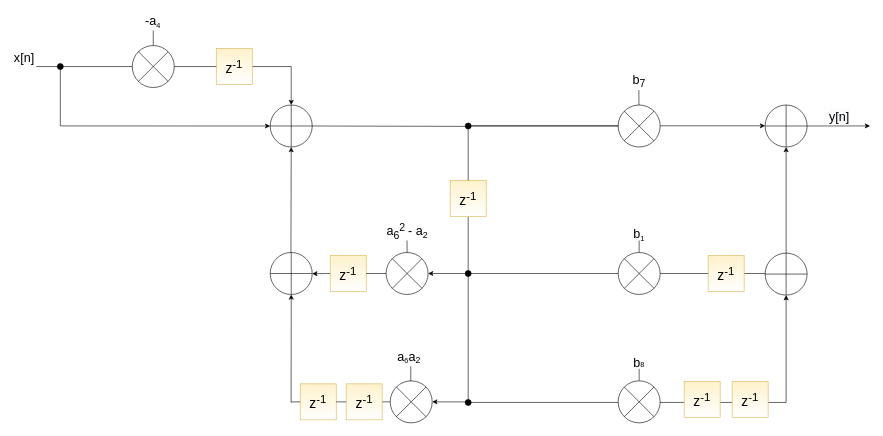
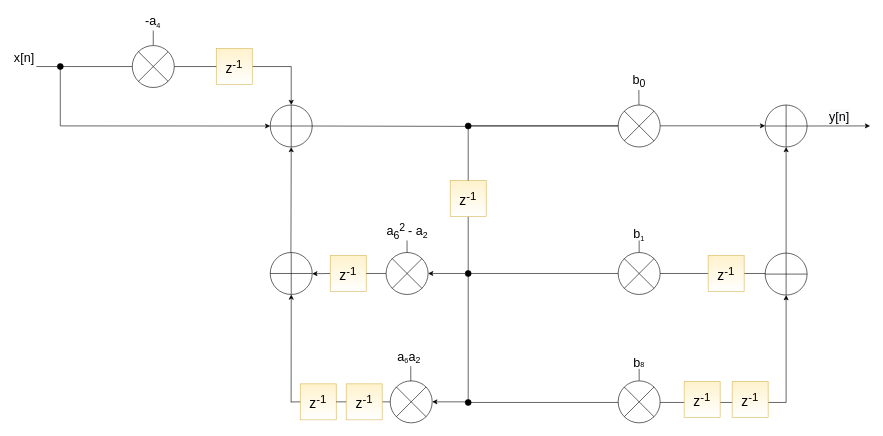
- <mxCell id="28" value="&lt;font&gt;&lt;sub&gt;&lt;span style=&quot;font-size: 21px&quot;&gt;b&lt;sub&gt;7&lt;/sub&gt;&lt;/span&gt;&lt;/sub&gt;&lt;/font&gt;" style="text;html=1;strokeColor=none;fillColor=none;align=center;verticalAlign=middle;whiteSpace=wrap;rounded=0;" parent="1" vertex="1"><mxGeometry x="1045" y="120" width="40" height="30" as="geometry" /></mxCell>
+ <mxCell id="28" value="&lt;font&gt;&lt;sub&gt;&lt;span style=&quot;font-size: 21px&quot;&gt;b&lt;sub&gt;0&lt;/sub&gt;&lt;/span&gt;&lt;/sub&gt;&lt;/font&gt;" style="text;html=1;strokeColor=none;fillColor=none;align=center;verticalAlign=middle;whiteSpace=wrap;rounded=0;" parent="1" vertex="1"><mxGeometry x="1045" y="120" width="40" height="30" as="geometry" /></mxCell>
